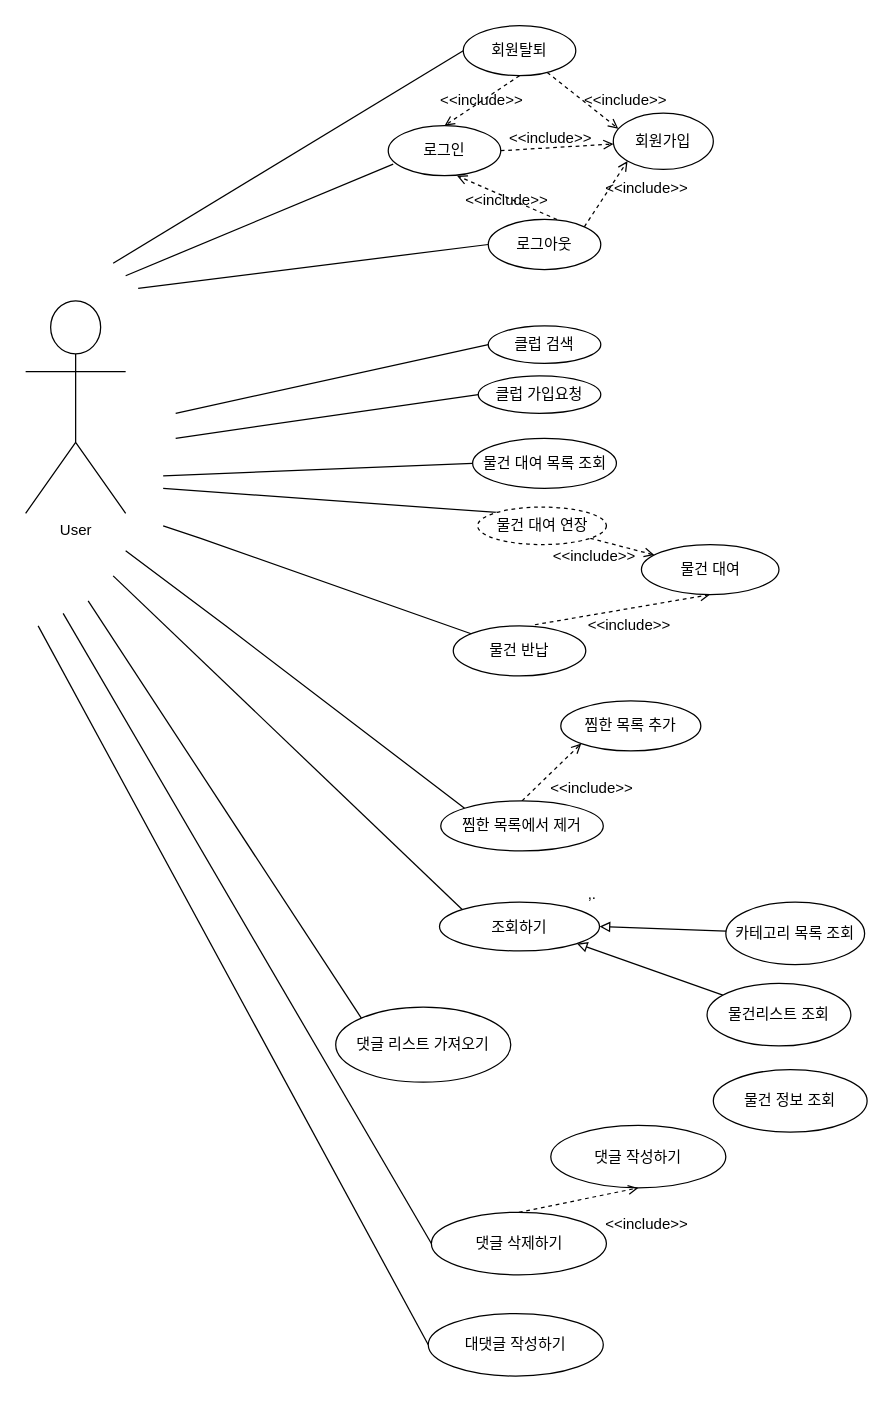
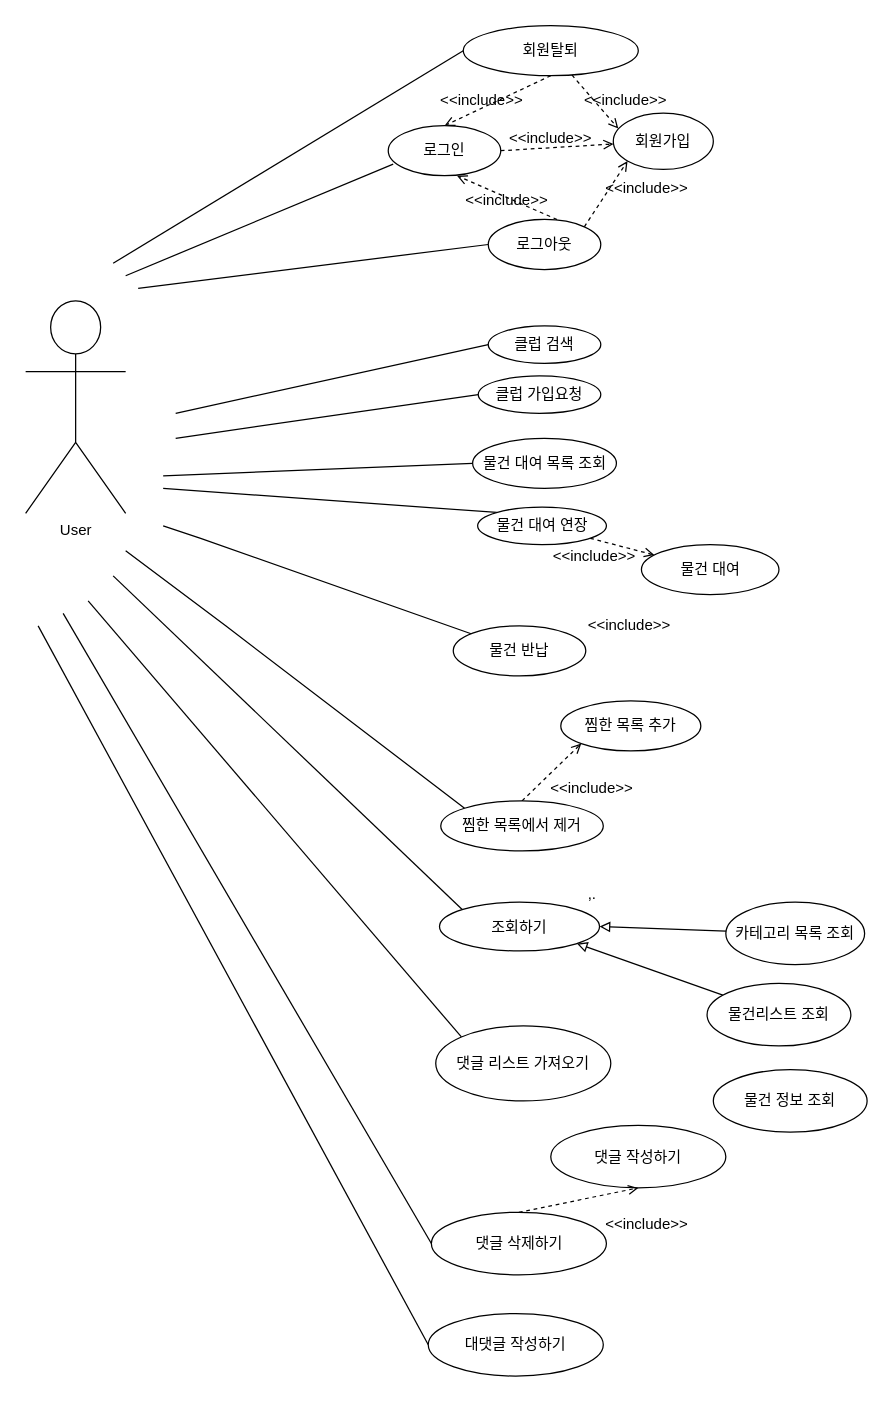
- <mxCell id="18" value="회원탈퇴" style="ellipse;whiteSpace=wrap;html=1;" parent="1" vertex="1"><mxGeometry x="370" y="20" width="90" height="40" as="geometry" /></mxCell>
+ <mxCell id="18" value="회원탈퇴" style="ellipse;whiteSpace=wrap;html=1;" parent="1" vertex="1"><mxGeometry x="370" y="20" width="140" height="40" as="geometry" /></mxCell>
- <mxCell id="34" value="물건 대여 연장" style="ellipse;whiteSpace=wrap;html=1;dashed=1;" parent="1" vertex="1"><mxGeometry x="381.5" y="405" width="103" height="30" as="geometry" /></mxCell>
+ <mxCell id="34" value="물건 대여 연장" style="ellipse;whiteSpace=wrap;html=1;" parent="1" vertex="1"><mxGeometry x="381.5" y="405" width="103" height="30" as="geometry" /></mxCell>
- <mxCell id="35" style="edgeStyle=none;rounded=0;orthogonalLoop=1;jettySize=auto;html=1;dashed=1;startArrow=none;startFill=0;endArrow=open;endFill=0;entryX=0.5;entryY=1;entryDx=0;entryDy=0;exitX=0.616;exitY=-0.022;exitDx=0;exitDy=0;exitPerimeter=0;" parent="1" source="36" target="37" edge="1"><mxGeometry relative="1" as="geometry"><mxPoint x="280" y="510" as="sourcePoint" /><mxPoint x="355" y="489" as="targetPoint" /></mxGeometry></mxCell>
- <mxCell id="50" value="댓글 리스트 가져오기" style="ellipse;whiteSpace=wrap;html=1;" parent="1" vertex="1"><mxGeometry x="268" y="805" width="140" height="60" as="geometry" /></mxCell>
+ <mxCell id="50" value="댓글 리스트 가져오기" style="ellipse;whiteSpace=wrap;html=1;" parent="1" vertex="1"><mxGeometry x="348" y="820" width="140" height="60" as="geometry" /></mxCell>
